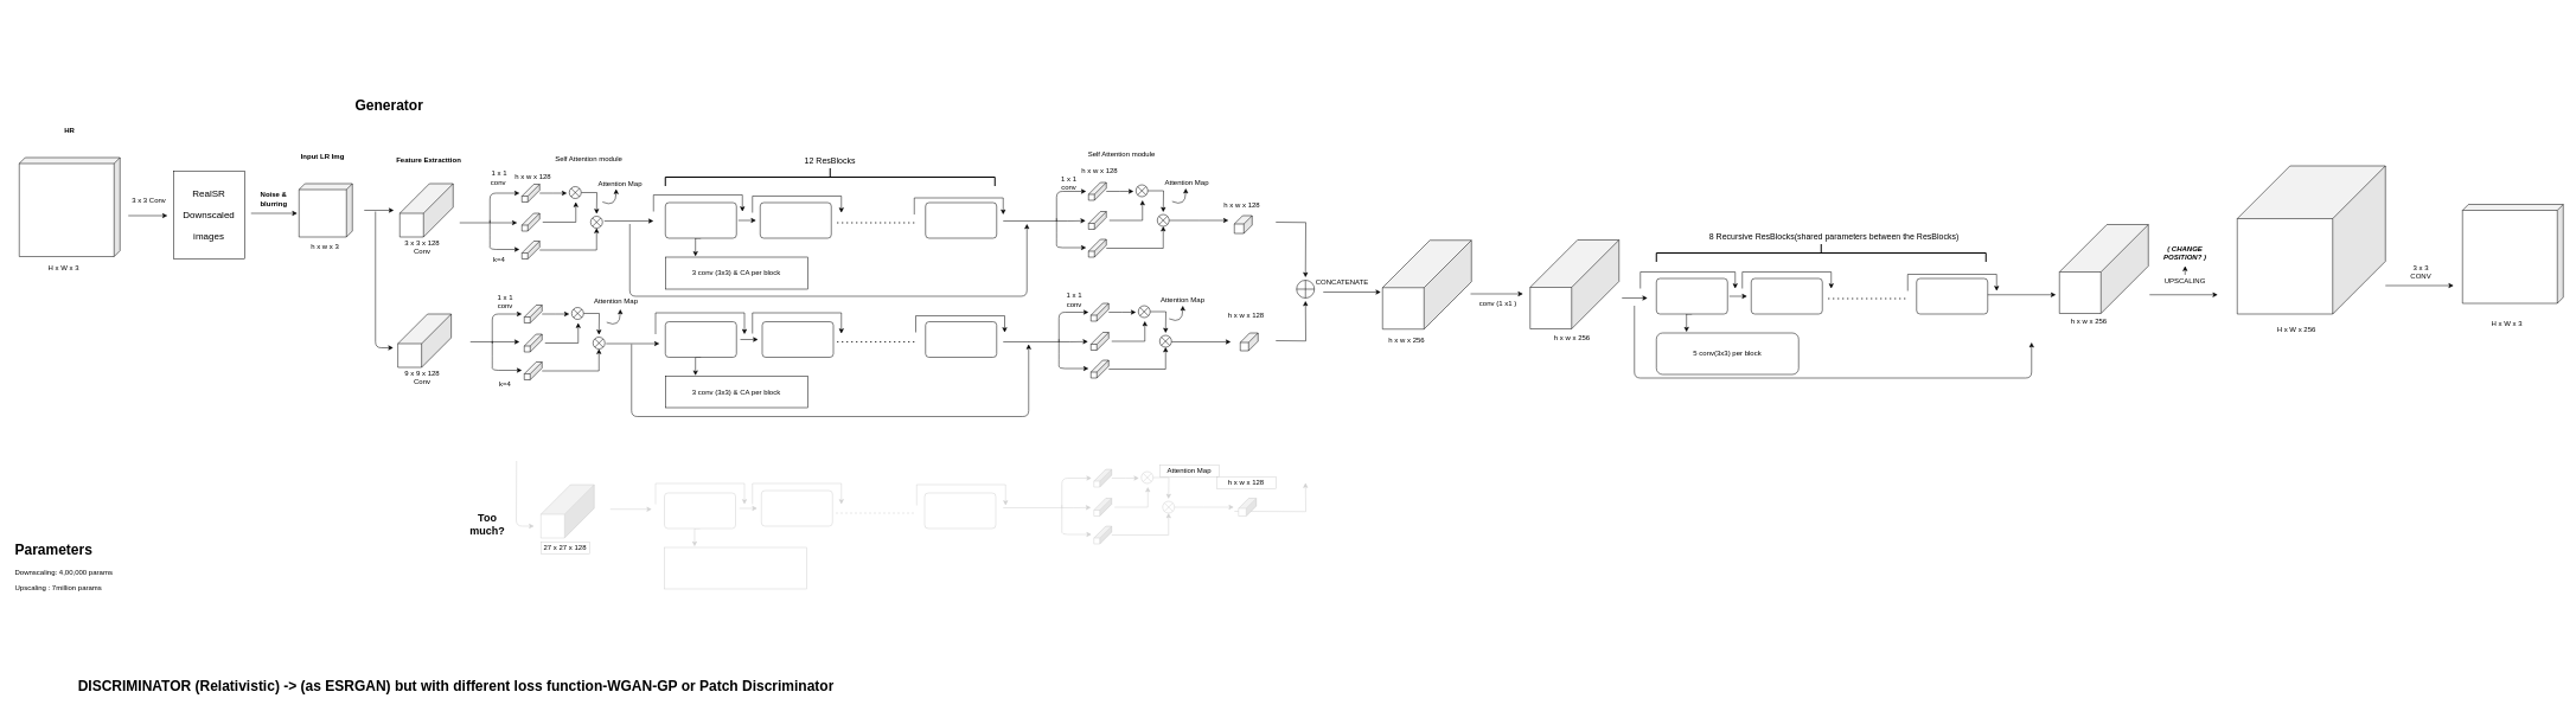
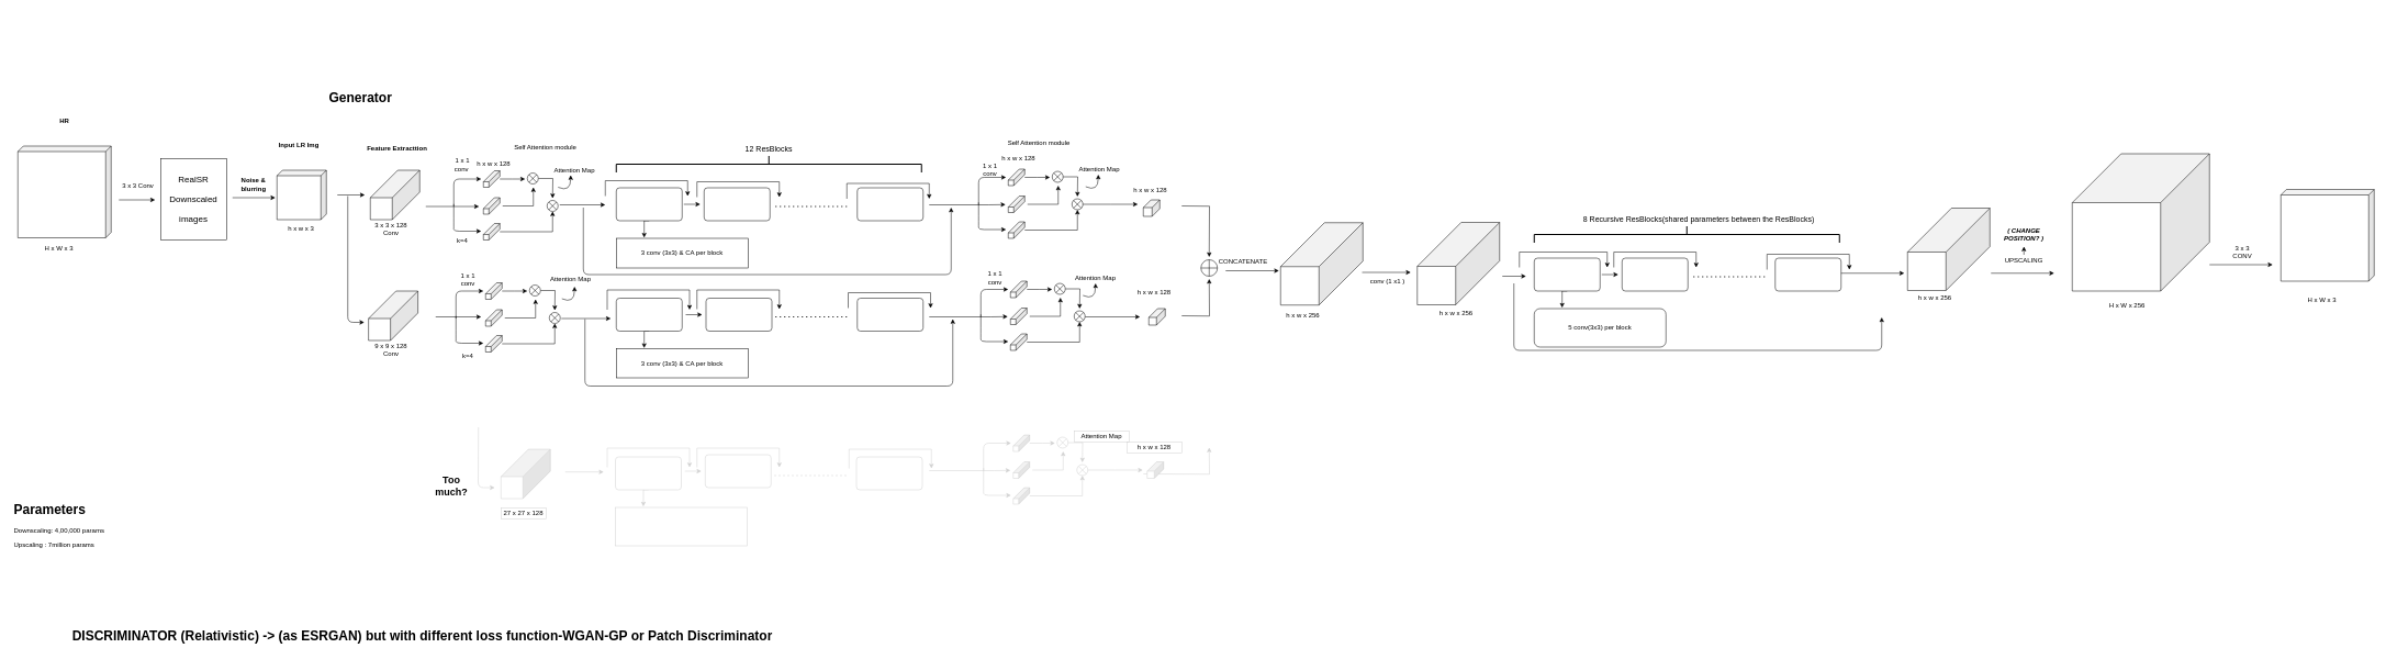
- <mxCell id="26" value="27 x 27 x 128" style="text;html=1;strokeColor=#D1D1D1;fillColor=none;align=center;verticalAlign=middle;whiteSpace=wrap;rounded=0;" vertex="1" parent="1"><mxGeometry x="912" y="914" width="82" height="20" as="geometry" /></mxCell>
+ <mxCell id="26" value="27 x 27 x 128" style="text;html=1;strokeColor=#D1D1D1;fillColor=none;align=center;verticalAlign=middle;whiteSpace=wrap;rounded=0;" vertex="1" parent="1"><mxGeometry x="912" y="924" width="82" height="20" as="geometry" /></mxCell>
